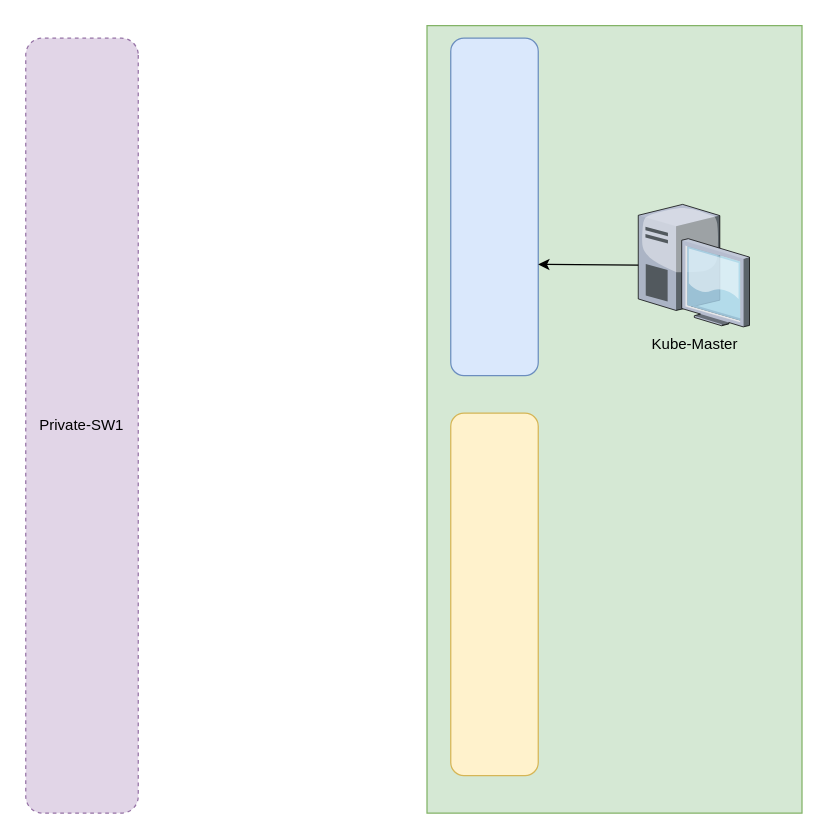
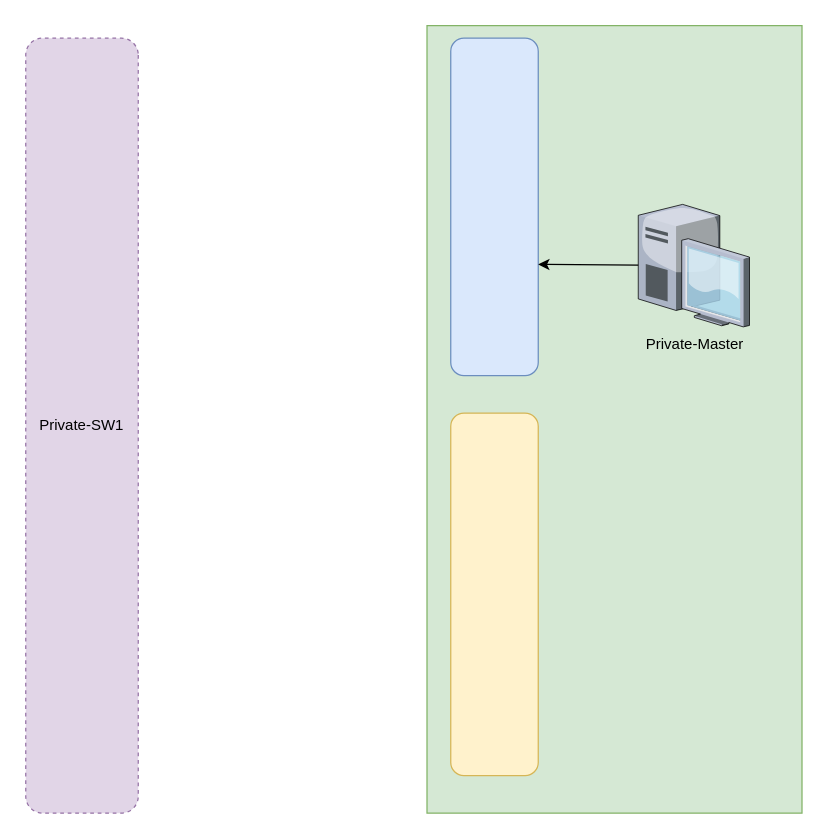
- <mxCell id="4" value="Kube-Master" style="verticalLabelPosition=bottom;sketch=0;aspect=fixed;html=1;verticalAlign=top;strokeColor=none;align=center;outlineConnect=0;shape=mxgraph.citrix.desktop;" vertex="1" parent="1"><mxGeometry x="510" y="163" width="89" height="98" as="geometry" /></mxCell>
+ <mxCell id="4" value="Private-Master" style="verticalLabelPosition=bottom;sketch=0;aspect=fixed;html=1;verticalAlign=top;strokeColor=none;align=center;outlineConnect=0;shape=mxgraph.citrix.desktop;" vertex="1" parent="1"><mxGeometry x="510" y="163" width="89" height="98" as="geometry" /></mxCell>
